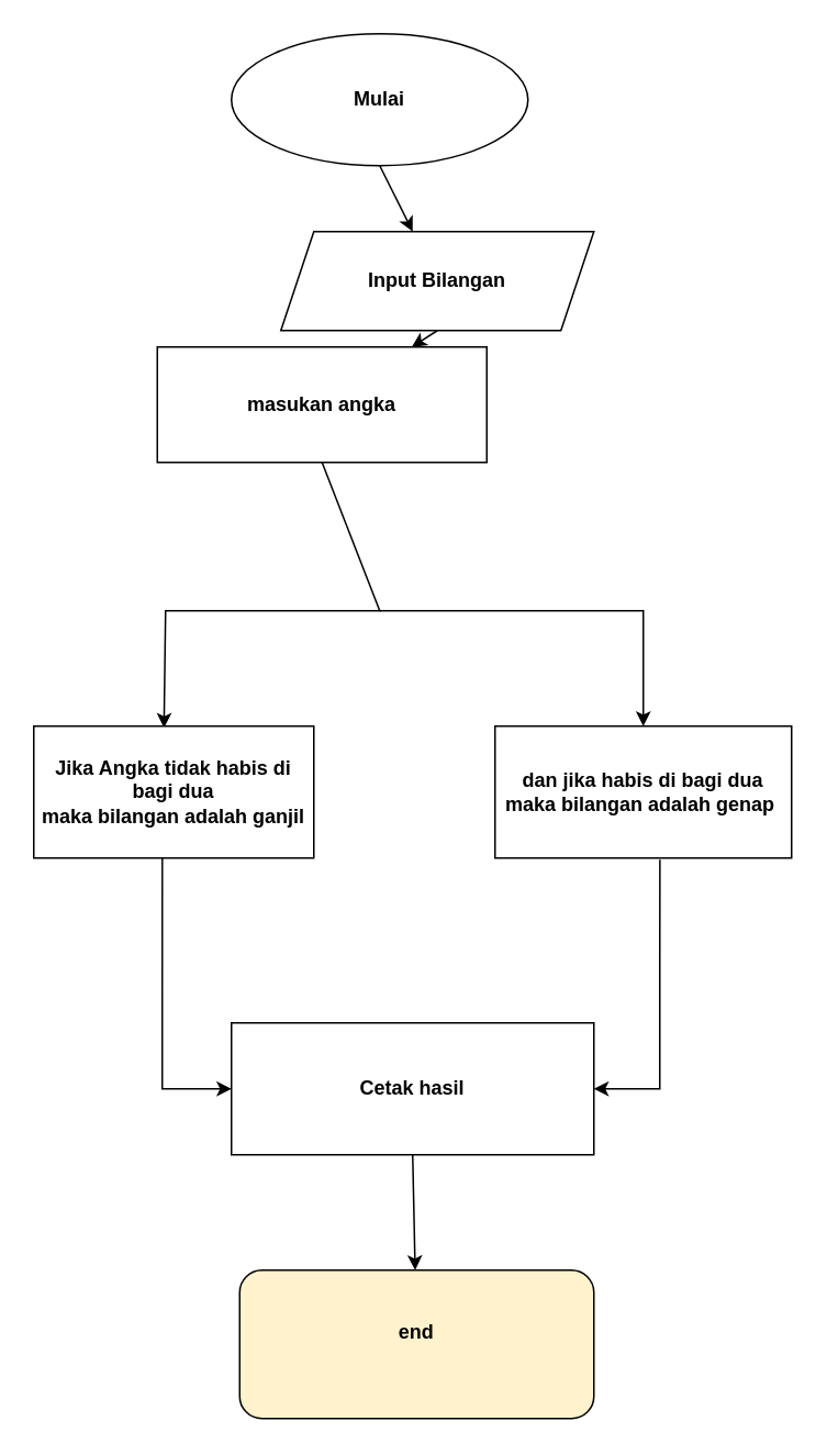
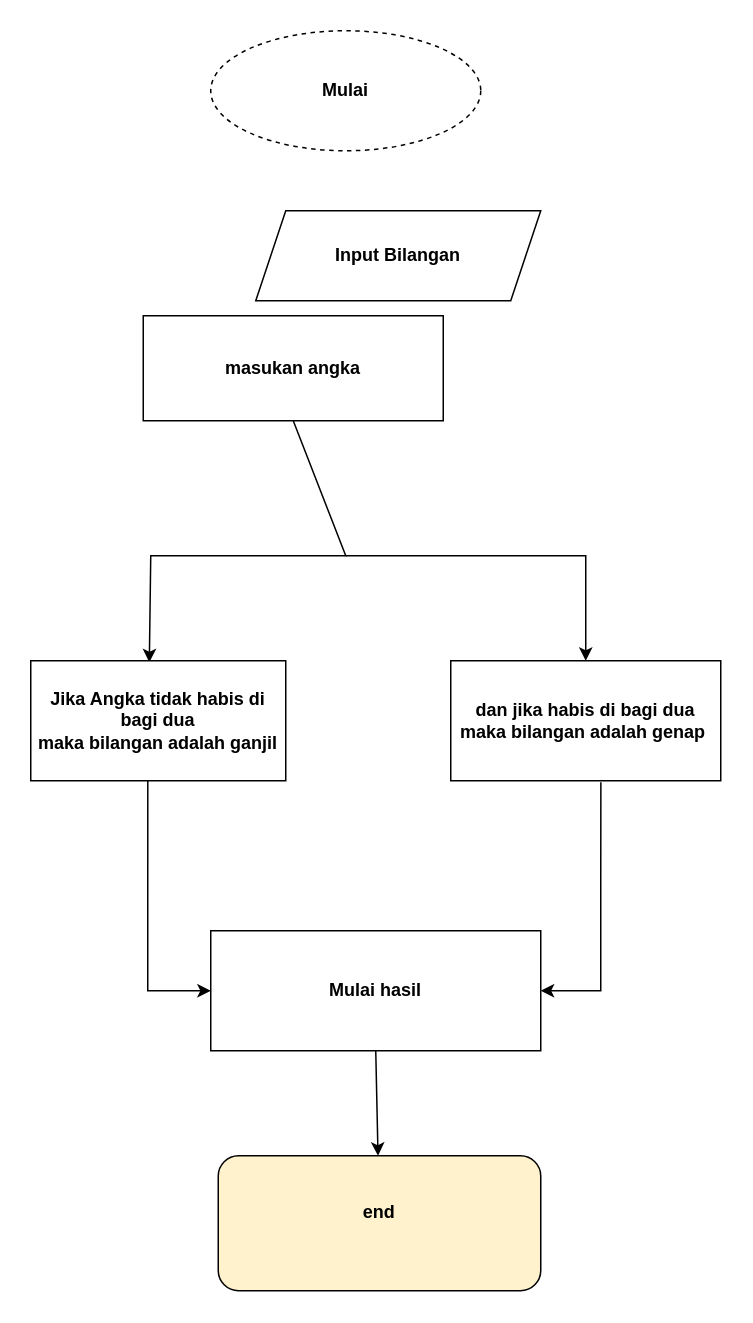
- <mxCell id="2" value="&lt;b&gt;Mulai&lt;/b&gt;" style="ellipse;whiteSpace=wrap;html=1;" vertex="1" parent="1"><mxGeometry x="140" y="20" width="180" height="80" as="geometry" /></mxCell>
+ <mxCell id="2" value="&lt;b&gt;Mulai&lt;/b&gt;" style="ellipse;whiteSpace=wrap;html=1;dashed=1;" vertex="1" parent="1"><mxGeometry x="140" y="20" width="180" height="80" as="geometry" /></mxCell>
- <mxCell id="3" value="" style="endArrow=classic;html=1;rounded=0;exitX=0.5;exitY=1;exitDx=0;exitDy=0;" edge="1" parent="1" source="2" target="4"><mxGeometry width="50" height="50" relative="1" as="geometry"><mxPoint x="230" y="360" as="sourcePoint" /><mxPoint x="230" y="160" as="targetPoint" /></mxGeometry></mxCell>
- <mxCell id="5" value="" style="endArrow=classic;html=1;rounded=0;exitX=0.5;exitY=1;exitDx=0;exitDy=0;" edge="1" parent="1" source="4" target="6"><mxGeometry width="50" height="50" relative="1" as="geometry"><mxPoint x="230" y="360" as="sourcePoint" /><mxPoint x="230" y="270" as="targetPoint" /></mxGeometry></mxCell>
- <mxCell id="13" value="&lt;b&gt;Cetak hasil&lt;/b&gt;" style="rounded=0;whiteSpace=wrap;html=1;" vertex="1" parent="1"><mxGeometry x="140" y="620" width="220" height="80" as="geometry" /></mxCell>
+ <mxCell id="13" value="&lt;b&gt;Mulai hasil&lt;/b&gt;" style="rounded=0;whiteSpace=wrap;html=1;" vertex="1" parent="1"><mxGeometry x="140" y="620" width="220" height="80" as="geometry" /></mxCell>
